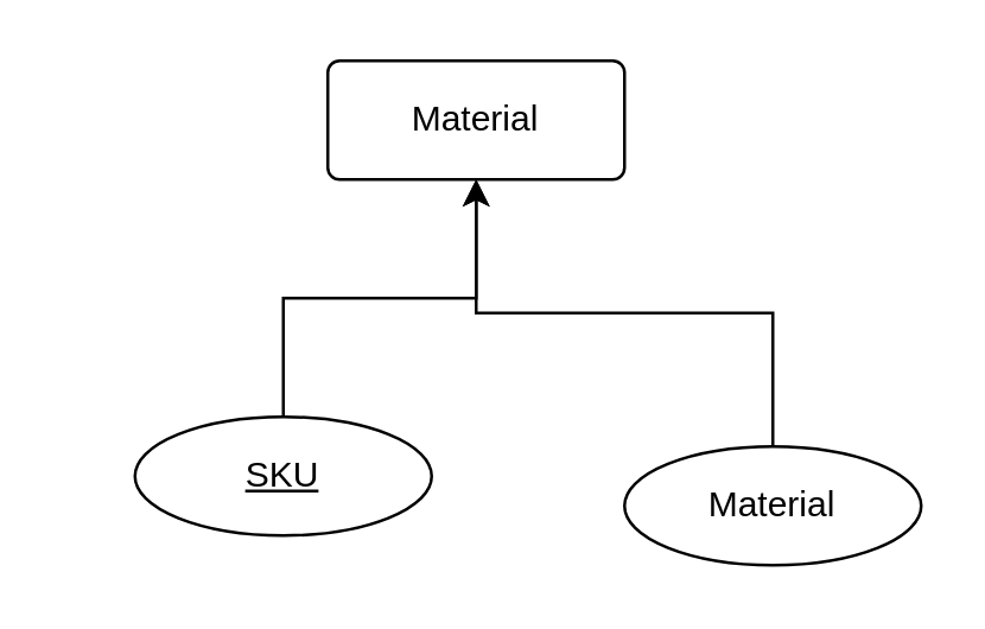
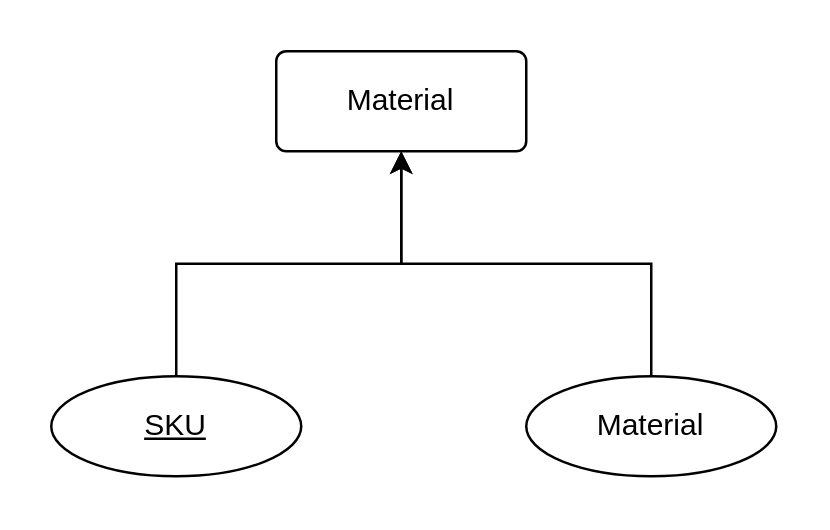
- <mxCell id="4" value="SKU" style="ellipse;whiteSpace=wrap;html=1;align=center;fontStyle=4;" vertex="1" parent="1"><mxGeometry x="45" y="140" width="100" height="40" as="geometry" /></mxCell>
+ <mxCell id="4" value="SKU" style="ellipse;whiteSpace=wrap;html=1;align=center;fontStyle=4;" vertex="1" parent="1"><mxGeometry x="20" y="150" width="100" height="40" as="geometry" /></mxCell>
